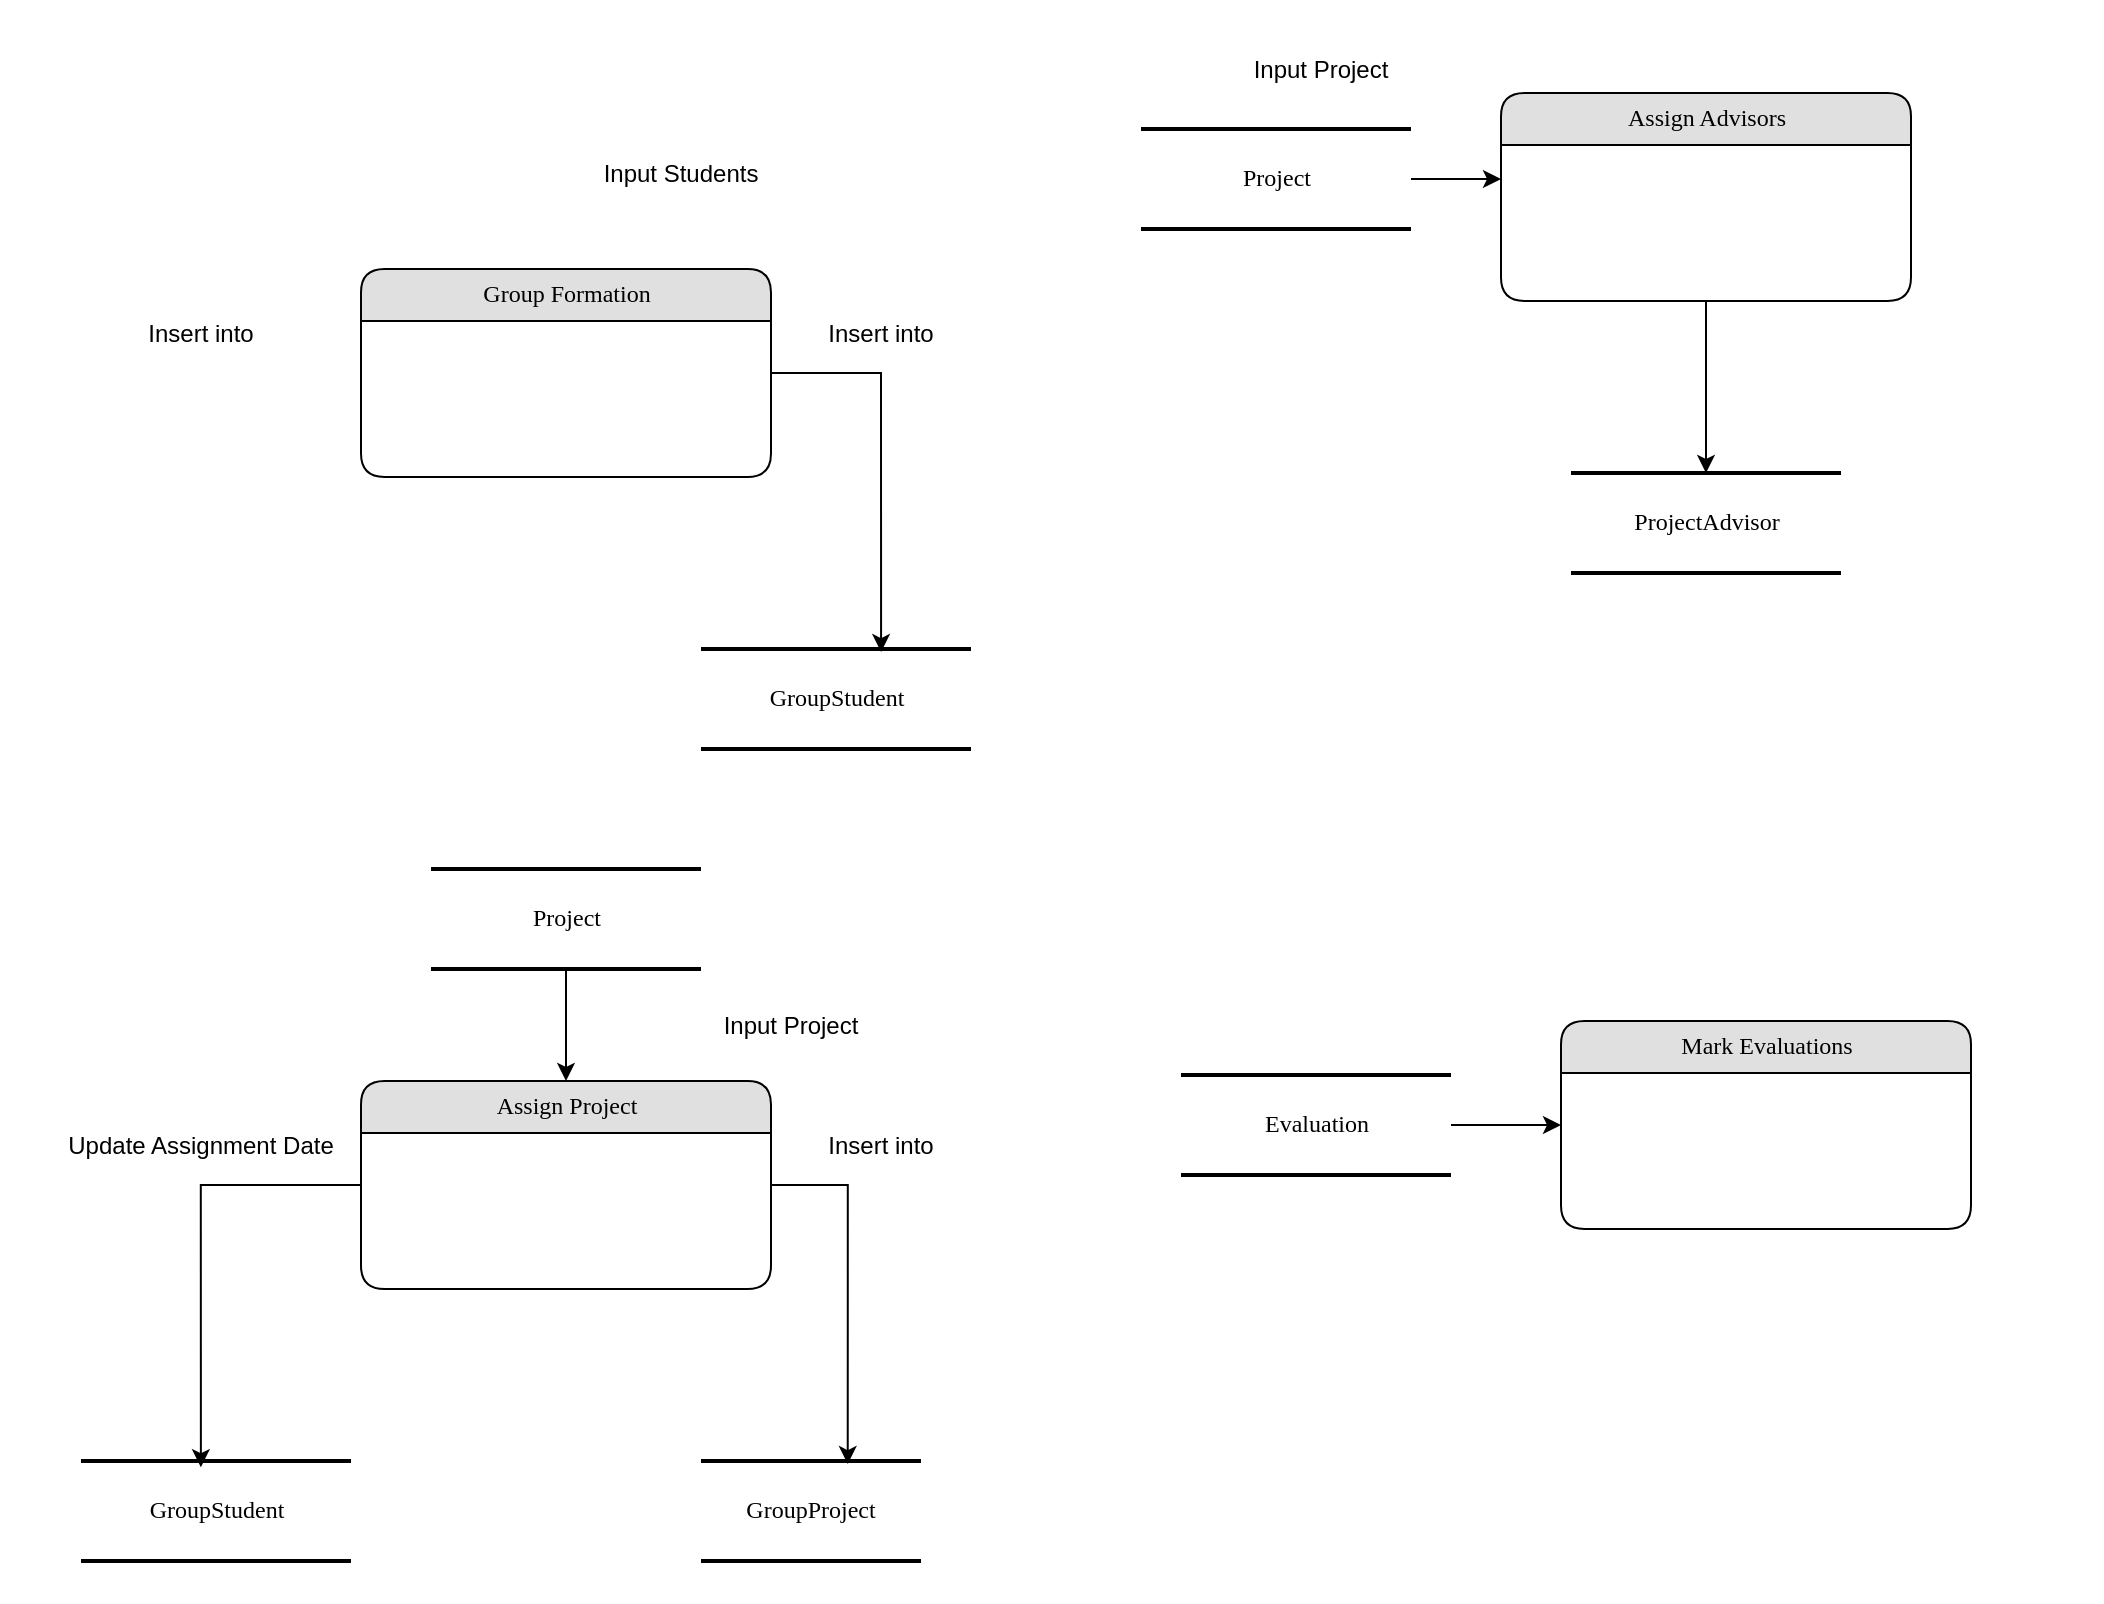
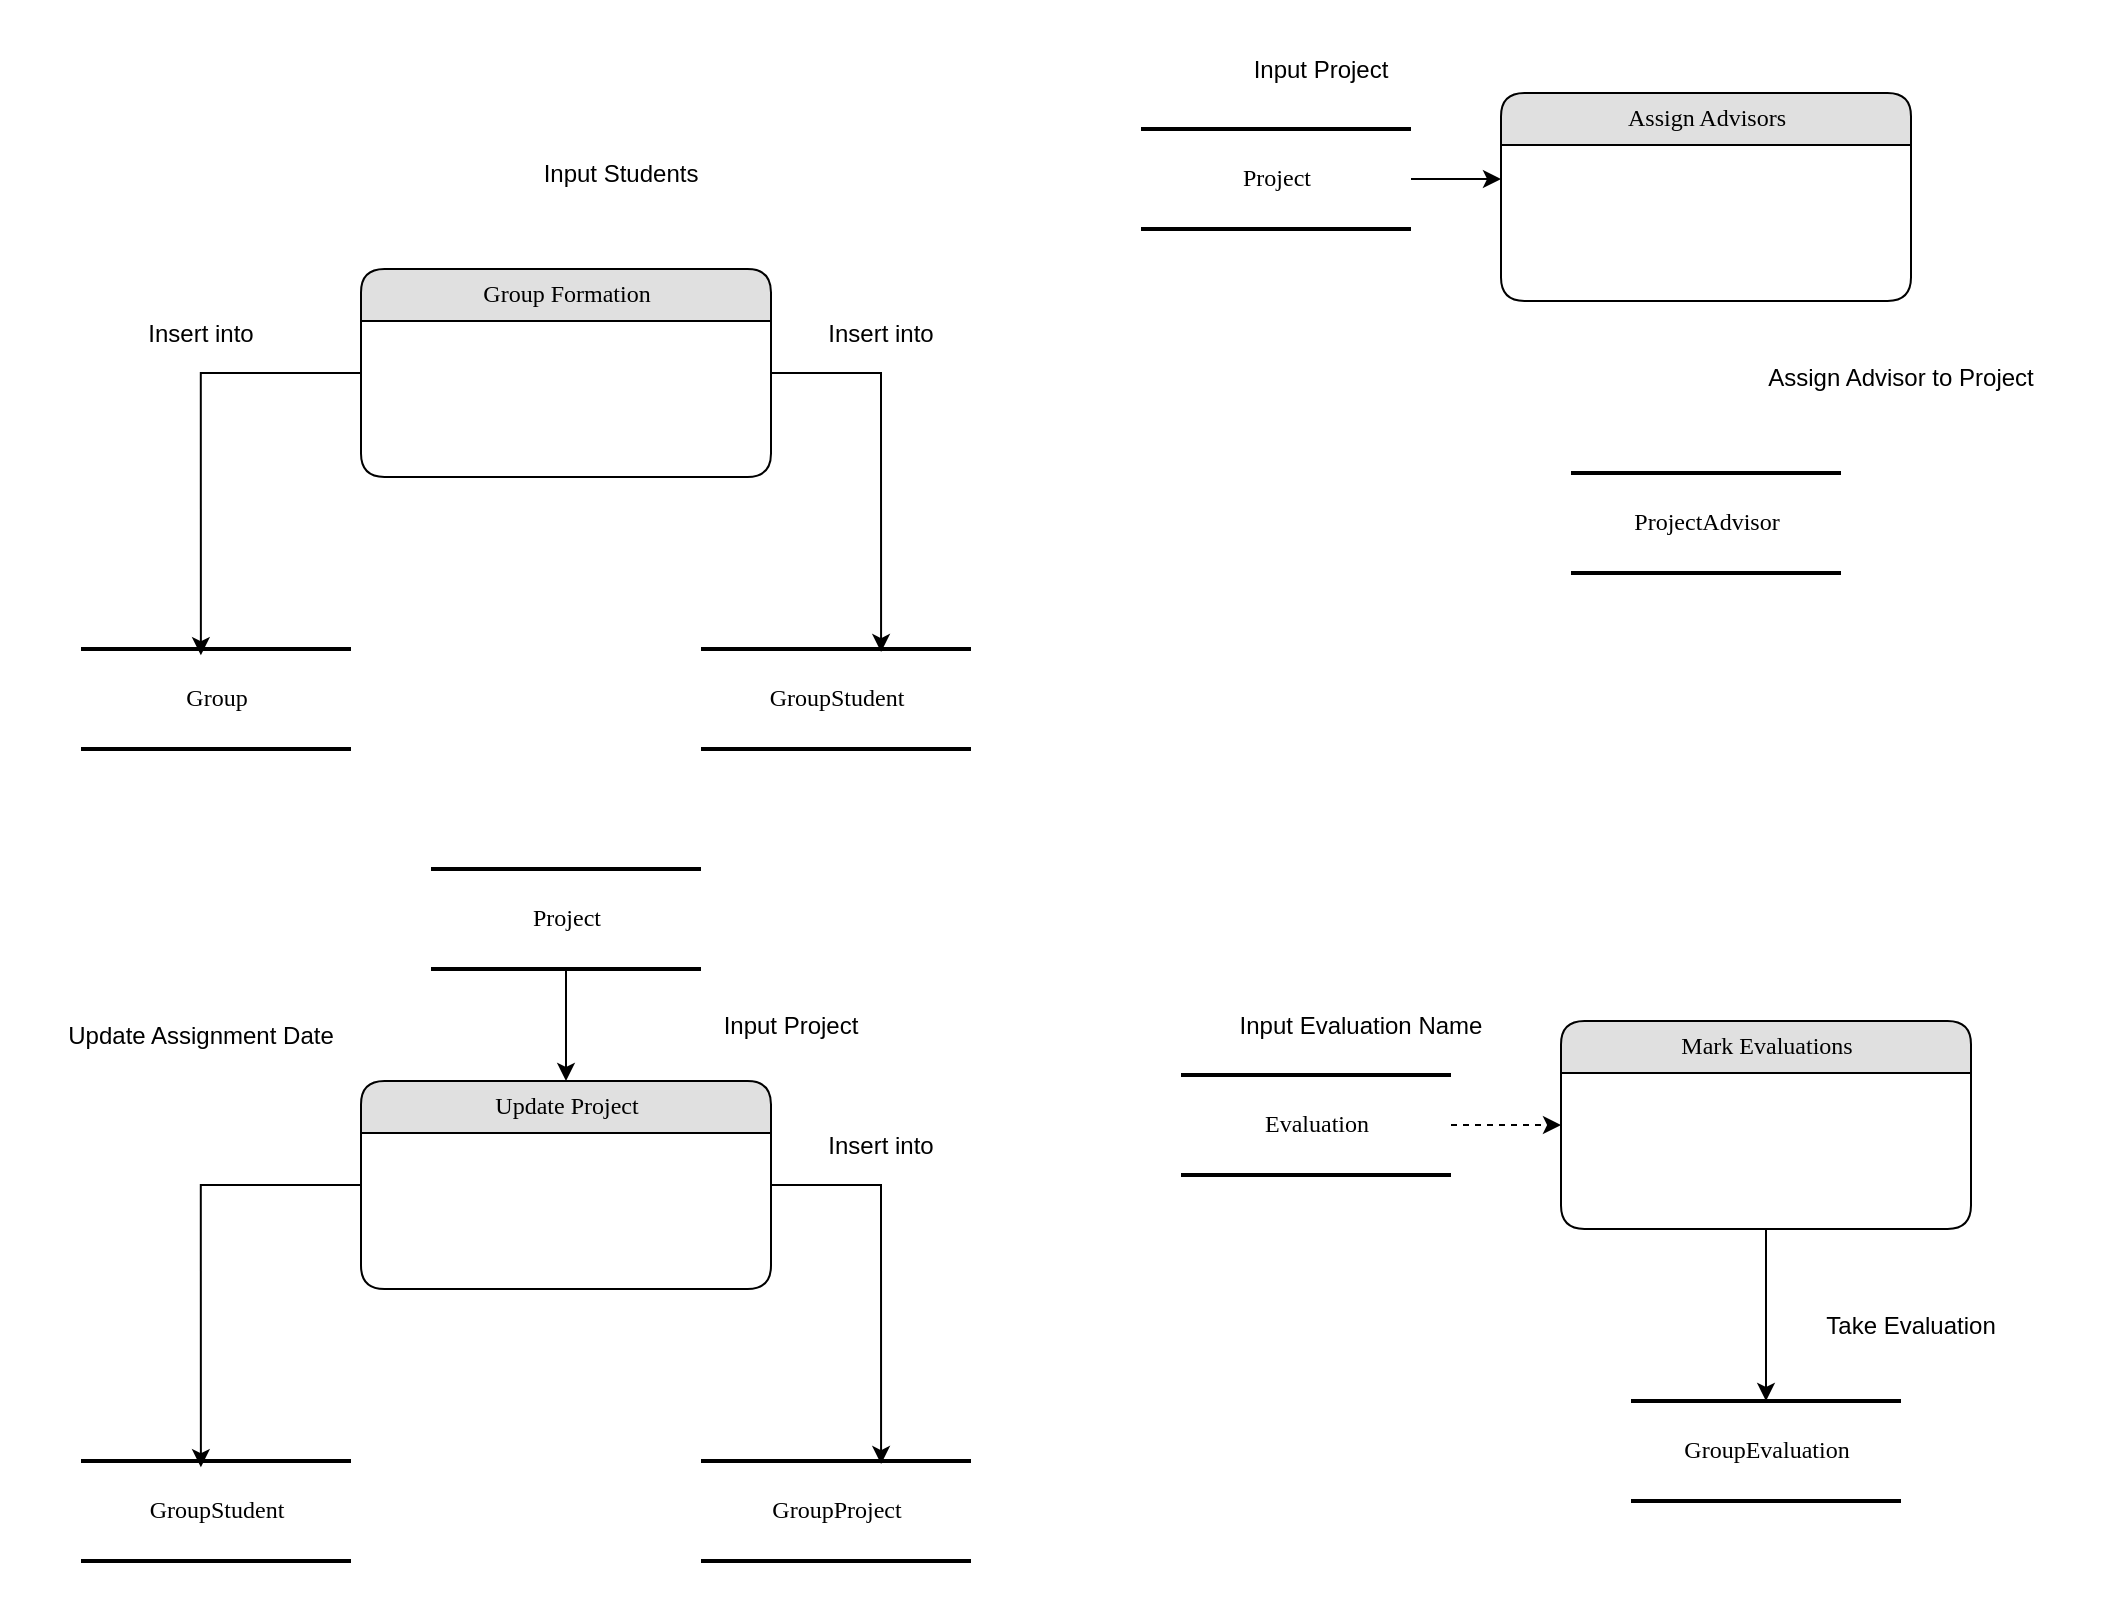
- <mxCell id="30" value="Input Students" style="text;html=1;align=center;verticalAlign=middle;resizable=0;points=[];autosize=1;strokeColor=none;fillColor=none;" vertex="1" parent="1"><mxGeometry x="290" y="72" width="100" height="30" as="geometry" /></mxCell>
+ <mxCell id="30" value="Input Students" style="text;html=1;align=center;verticalAlign=middle;resizable=0;points=[];autosize=1;strokeColor=none;fillColor=none;" vertex="1" parent="1"><mxGeometry x="260" y="72" width="100" height="30" as="geometry" /></mxCell>
+ <mxCell id="26" value="Assign Advisor to Project" style="text;html=1;align=center;verticalAlign=middle;resizable=0;points=[];autosize=1;strokeColor=none;fillColor=none;" vertex="1" parent="1"><mxGeometry x="870" y="174" width="160" height="30" as="geometry" /></mxCell>
- <mxCell id="16" style="edgeStyle=orthogonalEdgeStyle;rounded=0;orthogonalLoop=1;jettySize=auto;html=1;exitX=0.5;exitY=1;exitDx=0;exitDy=0;" edge="1" parent="1" source="17" target="18"><mxGeometry relative="1" as="geometry" /></mxCell>
+ <mxCell id="12" style="edgeStyle=orthogonalEdgeStyle;rounded=0;orthogonalLoop=1;jettySize=auto;html=1;exitX=0;exitY=0.5;exitDx=0;exitDy=0;entryX=0.444;entryY=0.062;entryDx=0;entryDy=0;entryPerimeter=0;" edge="1" parent="1" source="9" target="10"><mxGeometry relative="1" as="geometry" /></mxCell>
+ <mxCell id="10" value="Group" style="html=1;rounded=0;shadow=0;comic=0;labelBackgroundColor=none;strokeWidth=2;fontFamily=Verdana;fontSize=12;align=center;shape=mxgraph.ios7ui.horLines;" vertex="1" parent="1"><mxGeometry x="40" y="324" width="135" height="50" as="geometry" /></mxCell>
+ <mxCell id="24" value="Input Evaluation Name" style="text;html=1;align=center;verticalAlign=middle;resizable=0;points=[];autosize=1;strokeColor=none;fillColor=none;" vertex="1" parent="1"><mxGeometry x="610" y="498" width="140" height="30" as="geometry" /></mxCell>
- <mxCell id="2" value="Assign Project" style="swimlane;html=1;fontStyle=0;childLayout=stackLayout;horizontal=1;startSize=26;fillColor=#e0e0e0;horizontalStack=0;resizeParent=1;resizeLast=0;collapsible=1;marginBottom=0;swimlaneFillColor=#ffffff;align=center;rounded=1;shadow=0;comic=0;labelBackgroundColor=none;strokeWidth=1;fontFamily=Verdana;fontSize=12" vertex="1" parent="1"><mxGeometry x="180" y="540" width="205" height="104" as="geometry"><mxRectangle x="995" y="190" width="200" height="30" as="alternateBounds" /></mxGeometry></mxCell>
+ <mxCell id="2" value="Update Project" style="swimlane;html=1;fontStyle=0;childLayout=stackLayout;horizontal=1;startSize=26;fillColor=#e0e0e0;horizontalStack=0;resizeParent=1;resizeLast=0;collapsible=1;marginBottom=0;swimlaneFillColor=#ffffff;align=center;rounded=1;shadow=0;comic=0;labelBackgroundColor=none;strokeWidth=1;fontFamily=Verdana;fontSize=12" vertex="1" parent="1"><mxGeometry x="180" y="540" width="205" height="104" as="geometry"><mxRectangle x="995" y="190" width="200" height="30" as="alternateBounds" /></mxGeometry></mxCell>
- <mxCell id="22" style="edgeStyle=orthogonalEdgeStyle;rounded=0;orthogonalLoop=1;jettySize=auto;html=1;entryX=0;entryY=0.5;entryDx=0;entryDy=0;" edge="1" parent="1" source="23" target="20"><mxGeometry relative="1" as="geometry" /></mxCell>
+ <mxCell id="22" style="edgeStyle=orthogonalEdgeStyle;rounded=0;orthogonalLoop=1;jettySize=auto;html=1;entryX=0;entryY=0.5;entryDx=0;entryDy=0;dashed=1;" edge="1" parent="1" source="23" target="20"><mxGeometry relative="1" as="geometry" /></mxCell>
- <mxCell id="8" value="Update Assignment Date" style="text;html=1;align=center;verticalAlign=middle;resizable=0;points=[];autosize=1;strokeColor=none;fillColor=none;" vertex="1" parent="1"><mxGeometry x="20" y="558" width="160" height="30" as="geometry" /></mxCell>
+ <mxCell id="8" value="Update Assignment Date" style="text;html=1;align=center;verticalAlign=middle;resizable=0;points=[];autosize=1;strokeColor=none;fillColor=none;" vertex="1" parent="1"><mxGeometry x="20" y="503" width="160" height="30" as="geometry" /></mxCell>
+ <mxCell id="19" style="edgeStyle=orthogonalEdgeStyle;rounded=0;orthogonalLoop=1;jettySize=auto;html=1;exitX=0.5;exitY=1;exitDx=0;exitDy=0;" edge="1" parent="1" source="20" target="21"><mxGeometry relative="1" as="geometry" /></mxCell>
+ <mxCell id="25" value="Take Evaluation" style="text;html=1;align=center;verticalAlign=middle;resizable=0;points=[];autosize=1;strokeColor=none;fillColor=none;" vertex="1" parent="1"><mxGeometry x="900" y="648" width="110" height="30" as="geometry" /></mxCell>
+ <mxCell id="21" value="GroupEvaluation" style="html=1;rounded=0;shadow=0;comic=0;labelBackgroundColor=none;strokeWidth=2;fontFamily=Verdana;fontSize=12;align=center;shape=mxgraph.ios7ui.horLines;" vertex="1" parent="1"><mxGeometry x="815" y="700" width="135" height="50" as="geometry" /></mxCell>
- <mxCell id="4" value="GroupProject" style="html=1;rounded=0;shadow=0;comic=0;labelBackgroundColor=none;strokeWidth=2;fontFamily=Verdana;fontSize=12;align=center;shape=mxgraph.ios7ui.horLines;" vertex="1" parent="1"><mxGeometry x="350" y="730" width="110" height="50" as="geometry" /></mxCell>
+ <mxCell id="4" value="GroupProject" style="html=1;rounded=0;shadow=0;comic=0;labelBackgroundColor=none;strokeWidth=2;fontFamily=Verdana;fontSize=12;align=center;shape=mxgraph.ios7ui.horLines;" vertex="1" parent="1"><mxGeometry x="350" y="730" width="135" height="50" as="geometry" /></mxCell>
